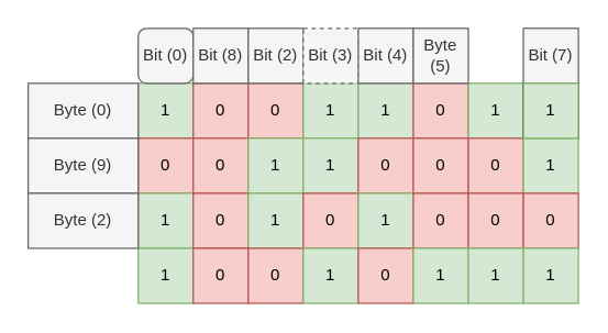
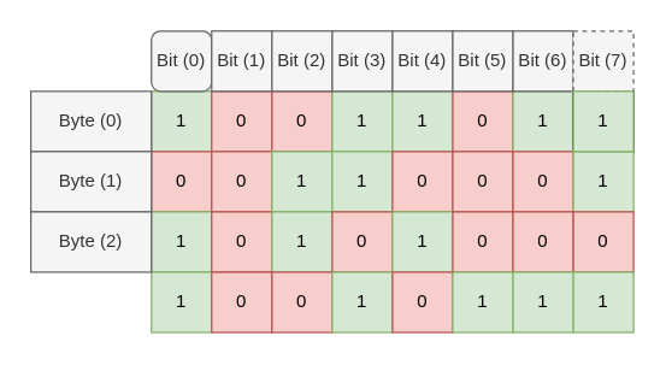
- <mxCell id="38" value="Bit (8)" style="whiteSpace=wrap;html=1;aspect=fixed;fillColor=#f5f5f5;strokeColor=#666666;fontColor=#333333;" vertex="1" parent="1"><mxGeometry x="140" width="40" height="40" as="geometry" y="20" /></mxCell>
+ <mxCell id="38" value="Bit (1)" style="whiteSpace=wrap;html=1;aspect=fixed;fillColor=#f5f5f5;strokeColor=#666666;fontColor=#333333;" vertex="1" parent="1"><mxGeometry x="140" width="40" height="40" as="geometry" y="20" /></mxCell>
- <mxCell id="40" value="Bit (3)" style="whiteSpace=wrap;html=1;aspect=fixed;fillColor=#f5f5f5;strokeColor=#666666;fontColor=#333333;dashed=1;" vertex="1" parent="1"><mxGeometry x="220" width="40" height="40" as="geometry" y="20" /></mxCell>
+ <mxCell id="40" value="Bit (3)" style="whiteSpace=wrap;html=1;aspect=fixed;fillColor=#f5f5f5;strokeColor=#666666;fontColor=#333333;" vertex="1" parent="1"><mxGeometry x="220" width="40" height="40" as="geometry" y="20" /></mxCell>
- <mxCell id="42" value="Byte (5)" style="whiteSpace=wrap;html=1;aspect=fixed;fillColor=#f5f5f5;strokeColor=#666666;fontColor=#333333;" vertex="1" parent="1"><mxGeometry x="300" width="40" height="40" as="geometry" y="20" /></mxCell>
+ <mxCell id="42" value="Bit (5)" style="whiteSpace=wrap;html=1;aspect=fixed;fillColor=#f5f5f5;strokeColor=#666666;fontColor=#333333;" vertex="1" parent="1"><mxGeometry x="300" width="40" height="40" as="geometry" y="20" /></mxCell>
+ <mxCell id="43" value="Bit (6)" style="whiteSpace=wrap;html=1;aspect=fixed;fillColor=#f5f5f5;strokeColor=#666666;fontColor=#333333;" vertex="1" parent="1"><mxGeometry x="340" width="40" height="40" as="geometry" y="20" /></mxCell>
- <mxCell id="44" value="Bit (7)" style="whiteSpace=wrap;html=1;aspect=fixed;fillColor=#f5f5f5;strokeColor=#666666;fontColor=#333333;" vertex="1" parent="1"><mxGeometry x="380" width="40" height="40" as="geometry" y="20" /></mxCell>
+ <mxCell id="44" value="Bit (7)" style="whiteSpace=wrap;html=1;aspect=fixed;fillColor=#f5f5f5;strokeColor=#666666;fontColor=#333333;dashed=1;" vertex="1" parent="1"><mxGeometry x="380" width="40" height="40" as="geometry" y="20" /></mxCell>
- <mxCell id="35" value="Byte (9)" style="whiteSpace=wrap;html=1;fillColor=#f5f5f5;strokeColor=#666666;fontColor=#333333;" vertex="1" parent="1"><mxGeometry y="100" width="80" height="40" as="geometry" x="20" /></mxCell>
+ <mxCell id="35" value="Byte (1)" style="whiteSpace=wrap;html=1;fillColor=#f5f5f5;strokeColor=#666666;fontColor=#333333;" vertex="1" parent="1"><mxGeometry y="100" width="80" height="40" as="geometry" x="20" /></mxCell>
